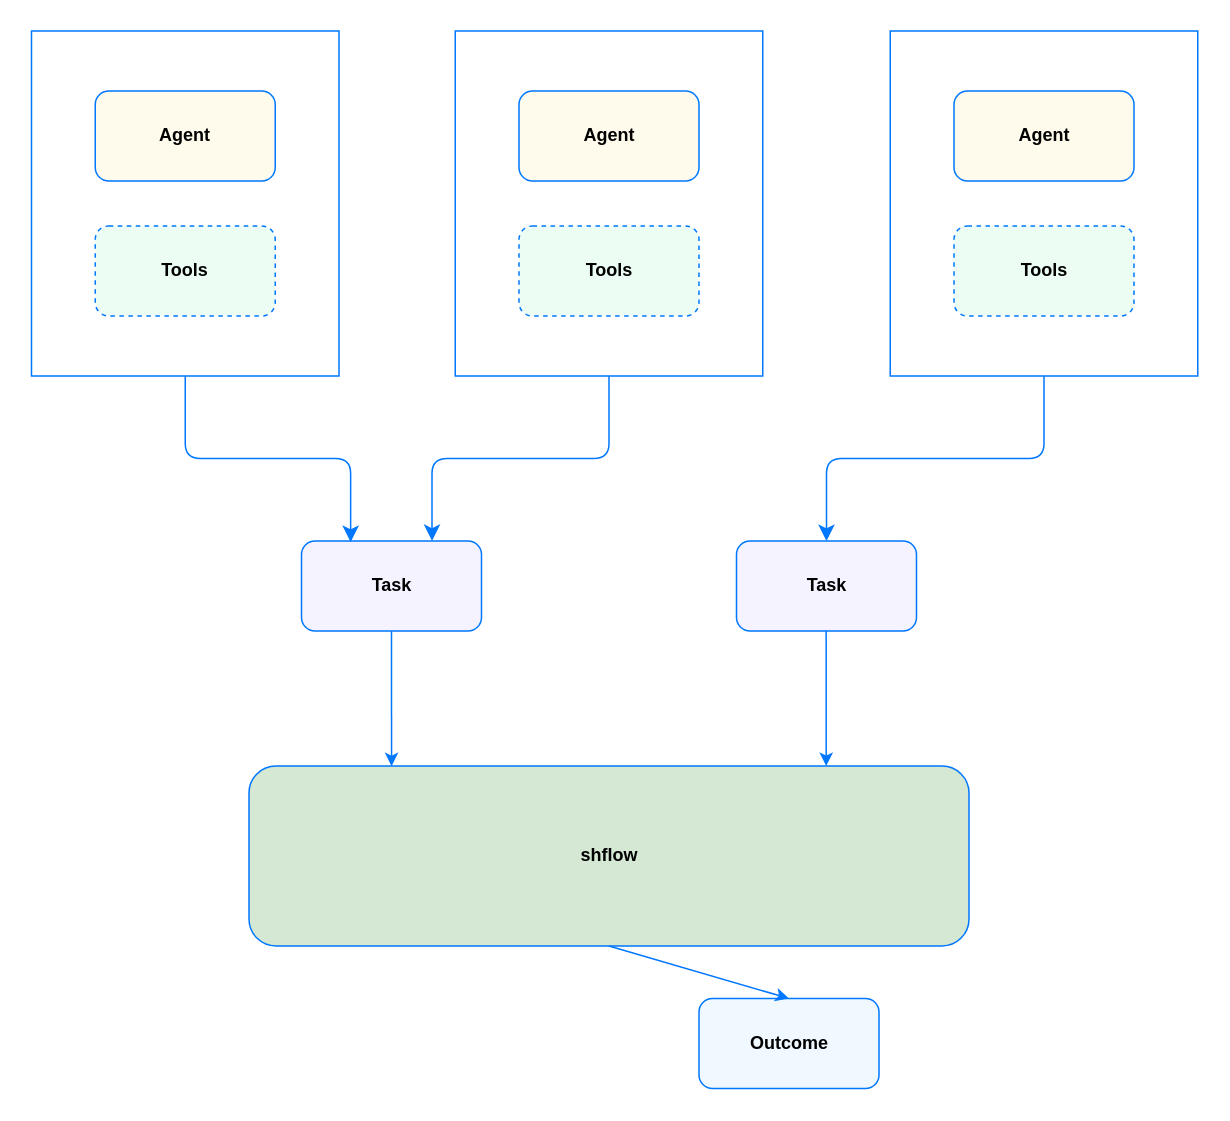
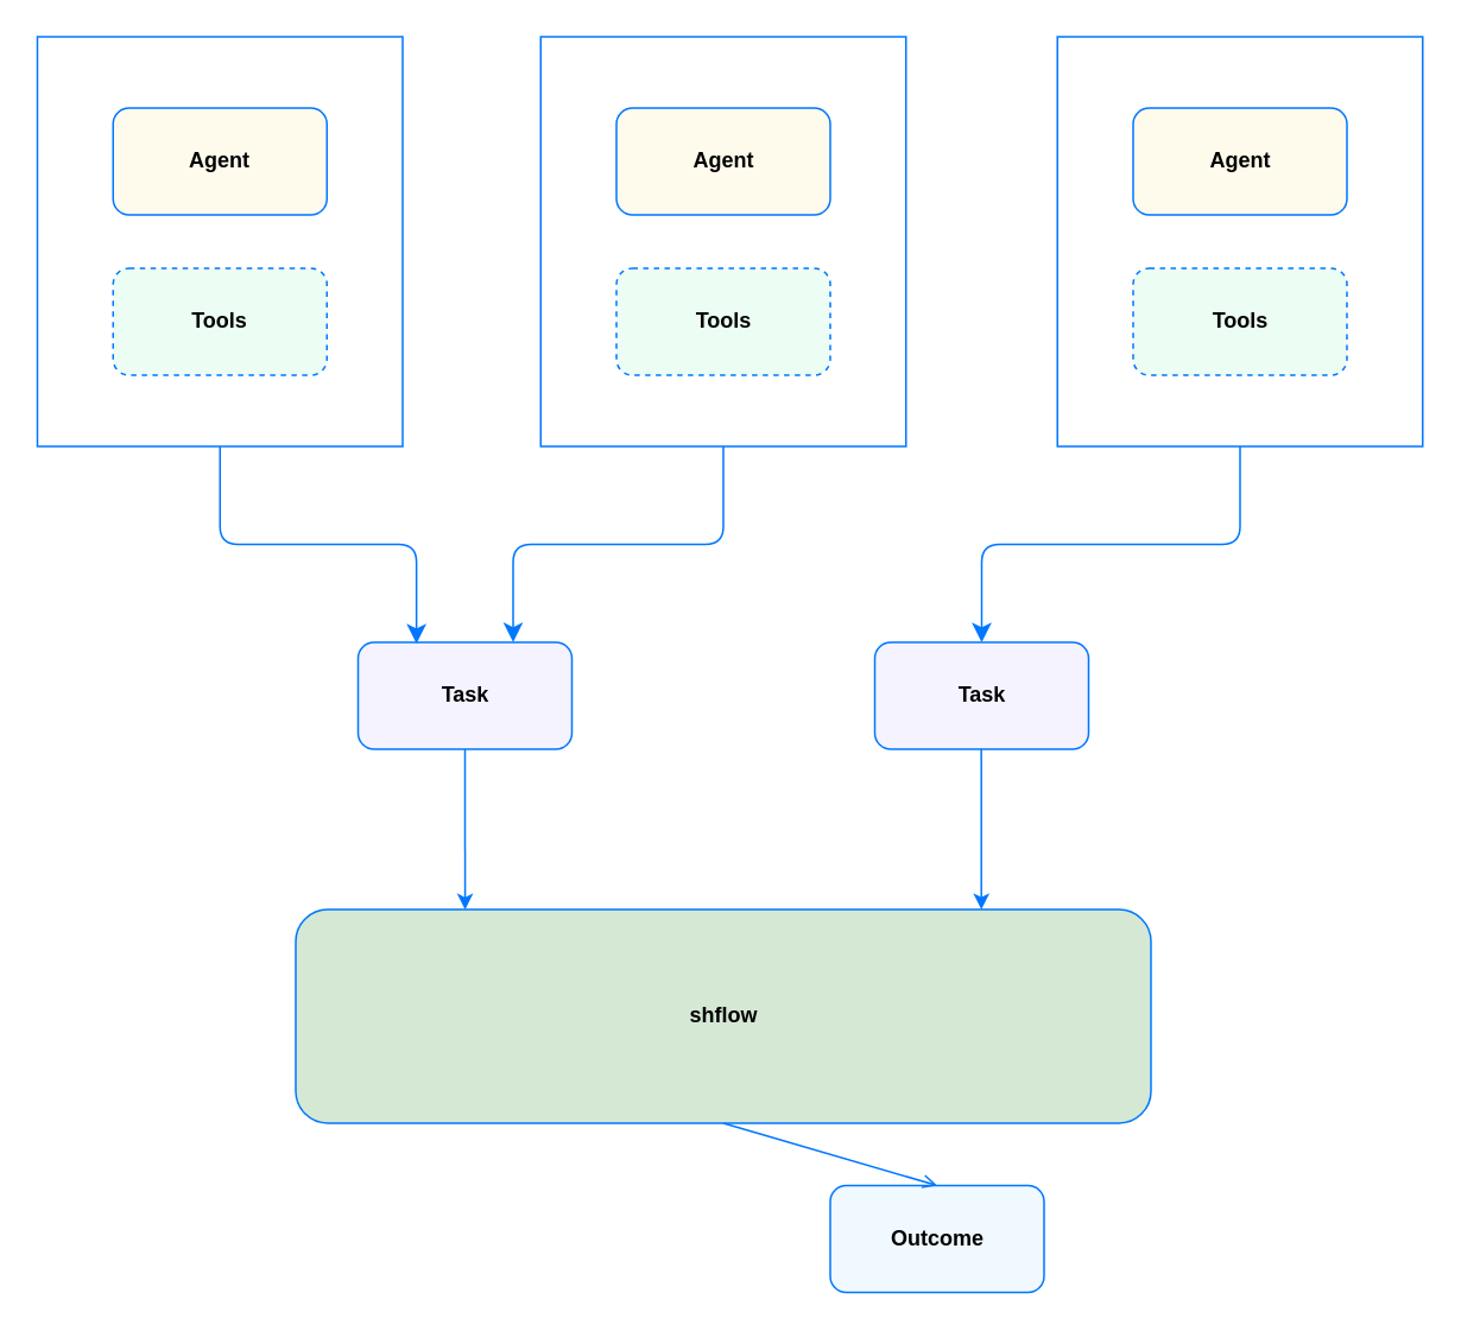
- <mxCell id="19" value="" style="endArrow=classic;html=1;rounded=1;strokeColor=#0077FF;exitX=0.5;exitY=1;exitDx=0;exitDy=0;entryX=0.5;entryY=0;entryDx=0;entryDy=0;" parent="1" source="7" target="6" edge="1"><mxGeometry width="50" height="50" relative="1" as="geometry"><mxPoint x="405" y="630" as="sourcePoint" /><mxPoint x="405.04" y="720.12" as="targetPoint" /></mxGeometry></mxCell>
+ <mxCell id="19" value="" style="endArrow=open;html=1;rounded=1;strokeColor=#0077FF;exitX=0.5;exitY=1;exitDx=0;exitDy=0;entryX=0.5;entryY=0;entryDx=0;entryDy=0;" parent="1" source="7" target="6" edge="1"><mxGeometry width="50" height="50" relative="1" as="geometry"><mxPoint x="405" y="630" as="sourcePoint" /><mxPoint x="405.04" y="720.12" as="targetPoint" /></mxGeometry></mxCell>
